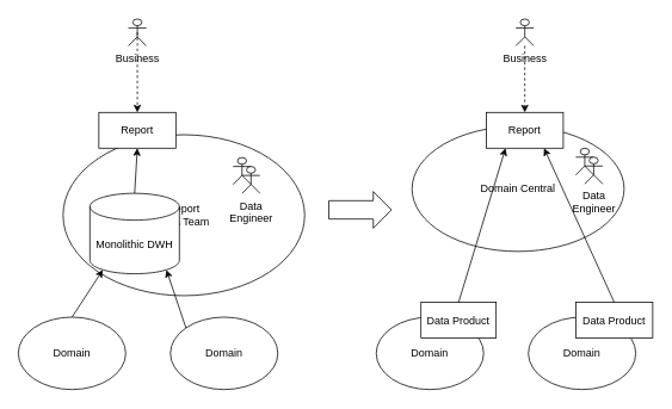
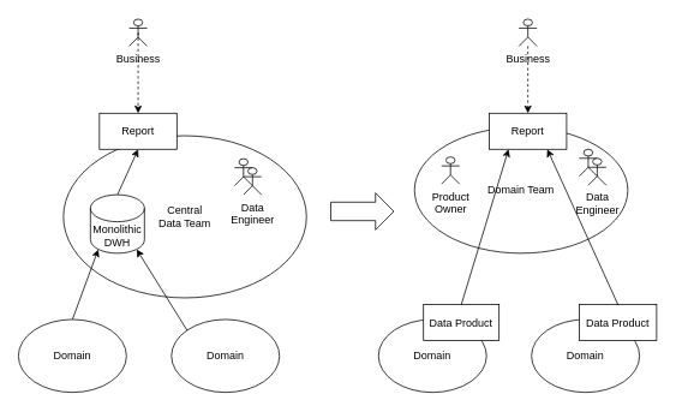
+ <mxCell id="23" value="Product &lt;br&gt;Owner" style="shape=umlActor;verticalLabelPosition=bottom;verticalAlign=top;html=1;outlineConnect=0;" parent="1" vertex="1"><mxGeometry x="490" y="173.5" width="20" height="30" as="geometry" /></mxCell>
- <mxCell id="2" value="Domain Central" style="ellipse;whiteSpace=wrap;html=1;verticalAlign=middle;" parent="1" vertex="1"><mxGeometry x="460" y="140.5" width="237" height="140" as="geometry" /></mxCell>
+ <mxCell id="2" value="Domain Team" style="ellipse;whiteSpace=wrap;html=1;verticalAlign=middle;" parent="1" vertex="1"><mxGeometry x="460" y="140.5" width="237" height="140" as="geometry" /></mxCell>
- <mxCell id="3" value="Report &lt;br&gt;Data Team" style="ellipse;whiteSpace=wrap;html=1;" parent="1" vertex="1"><mxGeometry x="70" y="150" width="270" height="180" as="geometry" /></mxCell>
+ <mxCell id="3" value="Central &lt;br&gt;Data Team" style="ellipse;whiteSpace=wrap;html=1;" parent="1" vertex="1"><mxGeometry x="70" y="150" width="270" height="180" as="geometry" /></mxCell>
- <mxCell id="10" value="Monolithic DWH" style="shape=cylinder3;whiteSpace=wrap;html=1;boundedLbl=1;backgroundOutline=1;size=15;" parent="1" vertex="1"><mxGeometry x="100" y="215.5" width="100" height="90" as="geometry" /></mxCell>
+ <mxCell id="10" value="Monolithic DWH" style="shape=cylinder3;whiteSpace=wrap;html=1;boundedLbl=1;backgroundOutline=1;size=15;" parent="1" vertex="1"><mxGeometry x="100" y="215.5" width="60" height="65" as="geometry" /></mxCell>
